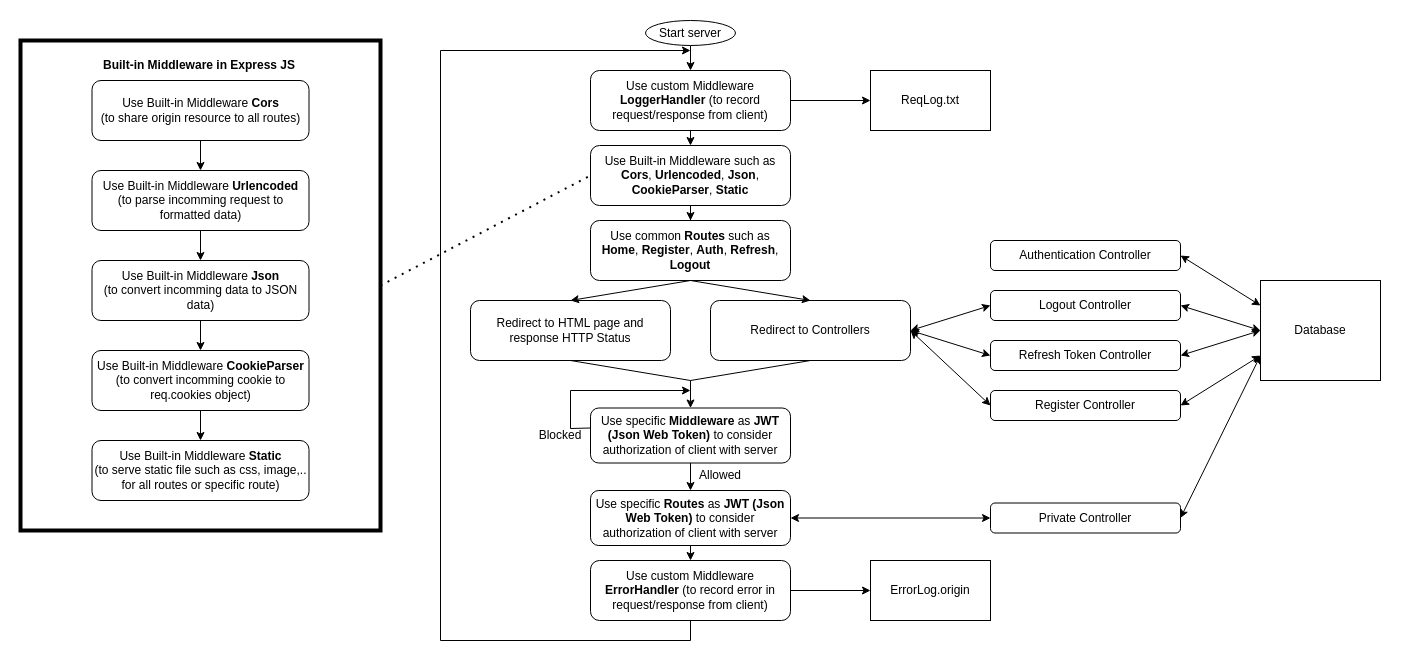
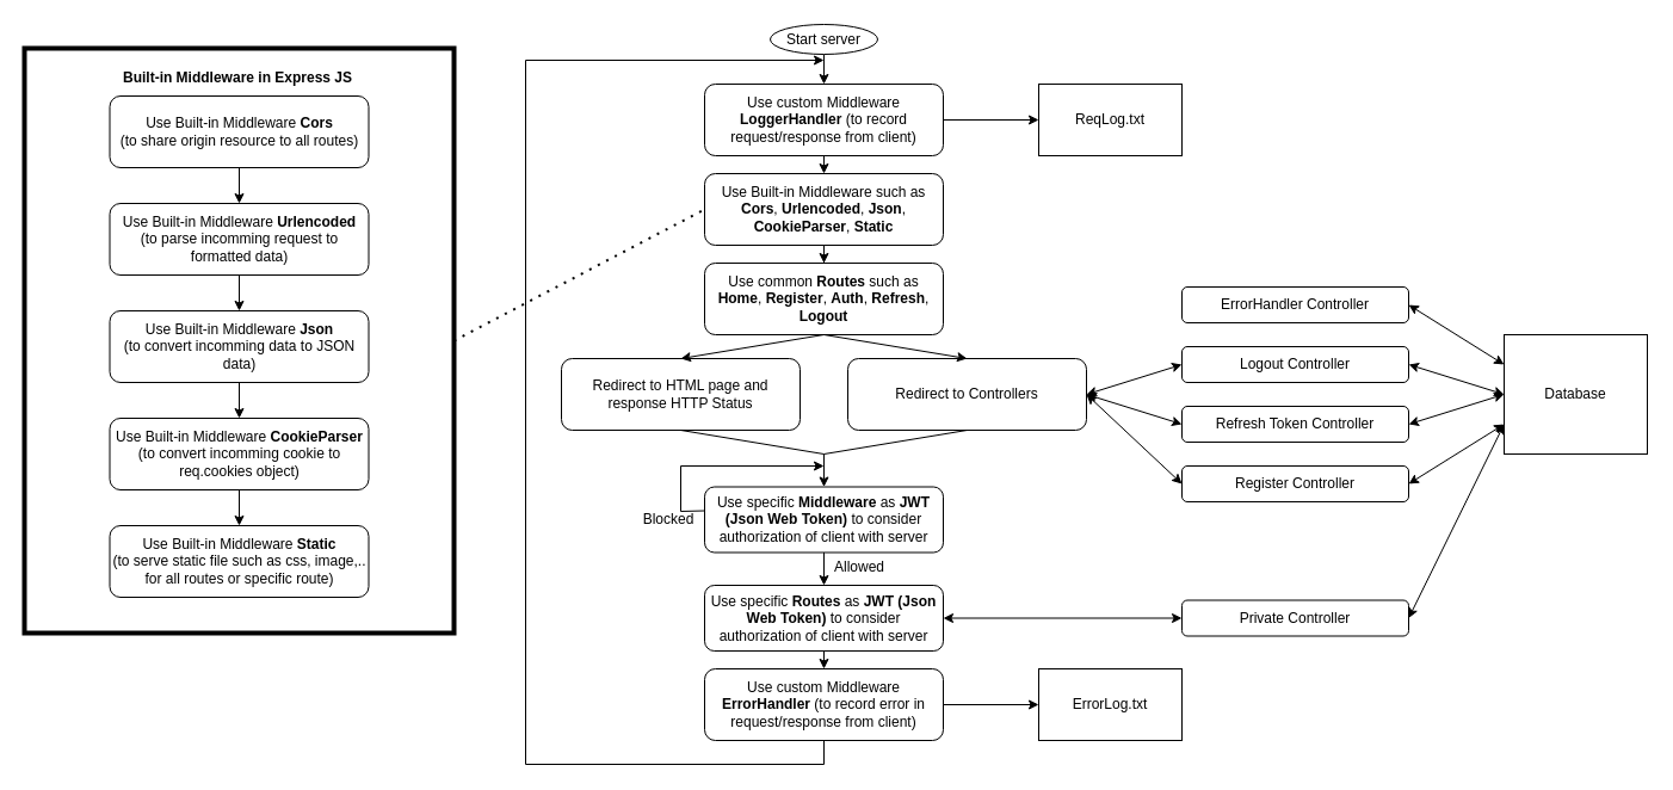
- <mxCell id="27" value="Authentication Controller" style="rounded=1;whiteSpace=wrap;html=1;" vertex="1" parent="1"><mxGeometry x="990" y="240" width="190" height="30" as="geometry" /></mxCell>
+ <mxCell id="27" value="ErrorHandler Controller" style="rounded=1;whiteSpace=wrap;html=1;" vertex="1" parent="1"><mxGeometry x="990" y="240" width="190" height="30" as="geometry" /></mxCell>
- <mxCell id="20" value="ErrorLog.origin" style="rounded=0;whiteSpace=wrap;html=1;" vertex="1" parent="1"><mxGeometry x="870" y="560" width="120" height="60" as="geometry" /></mxCell>
+ <mxCell id="20" value="ErrorLog.txt" style="rounded=0;whiteSpace=wrap;html=1;" vertex="1" parent="1"><mxGeometry x="870" y="560" width="120" height="60" as="geometry" /></mxCell>
